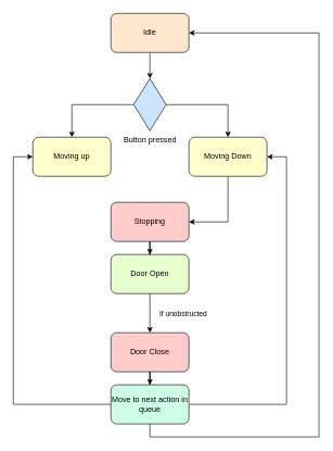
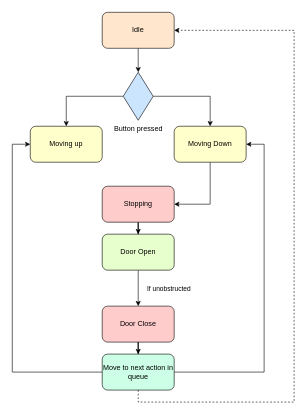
- <mxCell id="19" style="edgeStyle=orthogonalEdgeStyle;rounded=0;orthogonalLoop=1;jettySize=auto;html=1;exitX=0.5;exitY=1;exitDx=0;exitDy=0;entryX=1;entryY=0.5;entryDx=0;entryDy=0;" edge="1" parent="1" source="20" target="6"><mxGeometry relative="1" as="geometry"><mxPoint x="530" y="50" as="targetPoint" /><Array as="points"><mxPoint x="230" y="670" /><mxPoint x="490" y="670" /><mxPoint x="490" y="50" /></Array></mxGeometry></mxCell>
+ <mxCell id="19" style="edgeStyle=orthogonalEdgeStyle;rounded=0;orthogonalLoop=1;jettySize=auto;html=1;exitX=0.5;exitY=1;exitDx=0;exitDy=0;entryX=1;entryY=0.5;entryDx=0;entryDy=0;dashed=1;" edge="1" parent="1" source="20" target="6"><mxGeometry relative="1" as="geometry"><mxPoint x="530" y="50" as="targetPoint" /><Array as="points"><mxPoint x="230" y="670" /><mxPoint x="490" y="670" /><mxPoint x="490" y="50" /></Array></mxGeometry></mxCell>
